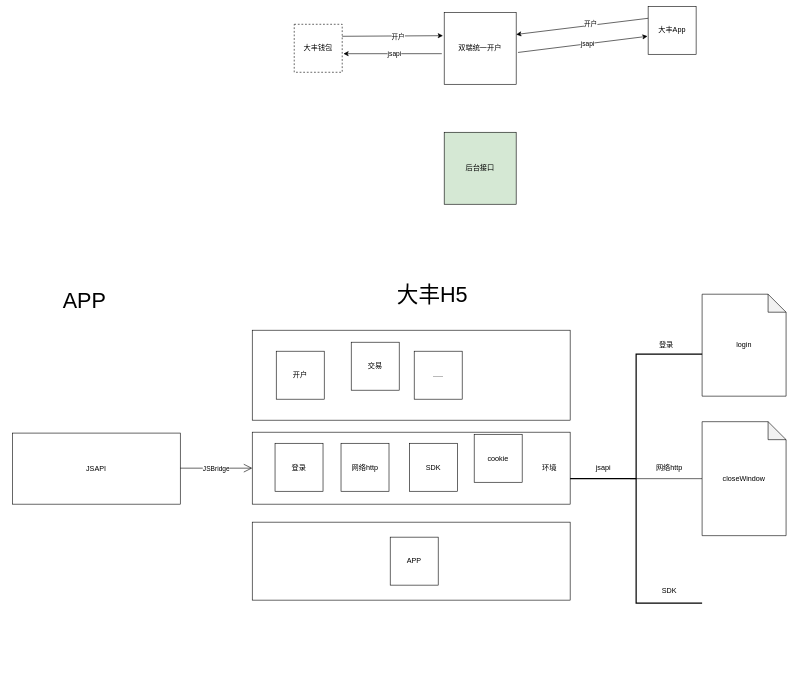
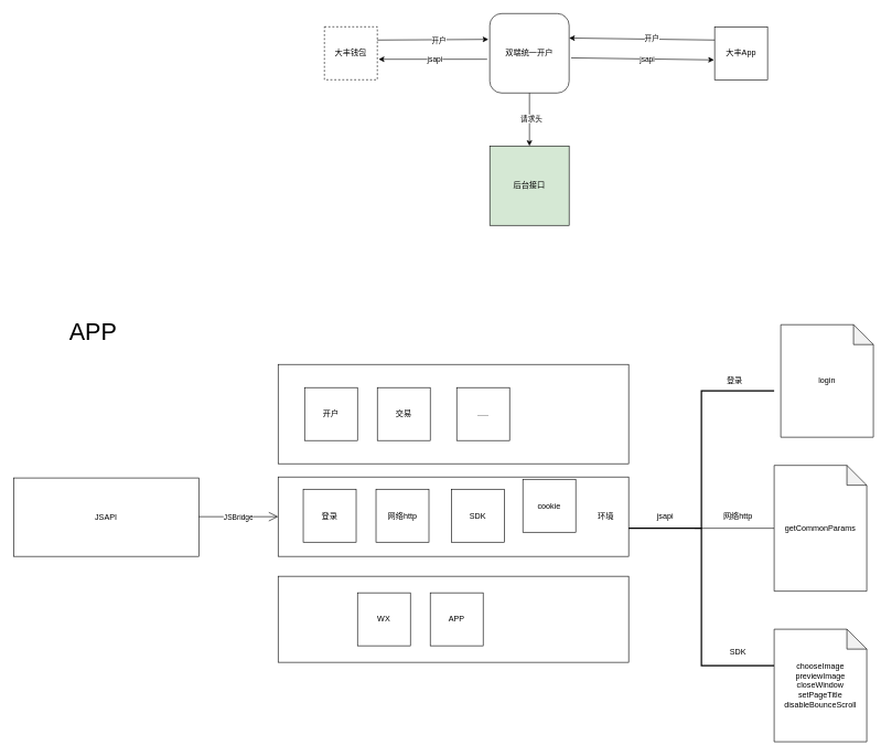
- <mxCell id="4" value="大丰App" style="whiteSpace=wrap;html=1;aspect=fixed;" parent="1" vertex="1"><mxGeometry x="1080" y="10" width="80" height="80" as="geometry" /></mxCell>
+ <mxCell id="4" value="大丰App" style="whiteSpace=wrap;html=1;aspect=fixed;" parent="1" vertex="1"><mxGeometry x="1080" y="40" width="80" height="80" as="geometry" /></mxCell>
- <mxCell id="2" value="双端统一开户" style="whiteSpace=wrap;html=1;aspect=fixed;" parent="1" vertex="1"><mxGeometry x="740" y="20" width="120" height="120" as="geometry" /></mxCell>
+ <mxCell id="2" value="双端统一开户" style="whiteSpace=wrap;html=1;aspect=fixed;rounded=1;" parent="1" vertex="1"><mxGeometry x="740" y="20" width="120" height="120" as="geometry" /></mxCell>
+ <mxCell id="14" value="" style="endArrow=classic;html=1;rounded=0;entryX=0.5;entryY=0;entryDx=0;entryDy=0;exitX=0.5;exitY=1;exitDx=0;exitDy=0;" parent="1" source="2" target="13" edge="1"><mxGeometry width="50" height="50" relative="1" as="geometry"><mxPoint x="920" y="220" as="sourcePoint" /><mxPoint x="970" y="170" as="targetPoint" /></mxGeometry></mxCell>
+ <mxCell id="15" value="请求头" style="edgeLabel;html=1;align=center;verticalAlign=middle;resizable=0;points=[];" parent="14" vertex="1" connectable="0"><mxGeometry x="-0.05" y="2" relative="1" as="geometry"><mxPoint as="offset" /></mxGeometry></mxCell>
- <mxCell id="38" value="&lt;font style=&quot;font-size: 36px;&quot;&gt;大丰H5&lt;/font&gt;" style="text;html=1;align=center;verticalAlign=middle;resizable=0;points=[];autosize=1;strokeColor=none;fillColor=none;" vertex="1" parent="1"><mxGeometry x="650" y="460" width="140" height="60" as="geometry" /></mxCell>
- <mxCell id="28" value="login" style="shape=note;whiteSpace=wrap;html=1;backgroundOutline=1;darkOpacity=0.05;" vertex="1" parent="1"><mxGeometry x="1170" y="490" width="140" height="170" as="geometry" /></mxCell>
+ <mxCell id="28" value="login" style="shape=note;whiteSpace=wrap;html=1;backgroundOutline=1;darkOpacity=0.05;" vertex="1" parent="1"><mxGeometry x="1180" y="490" width="140" height="170" as="geometry" /></mxCell>
- <mxCell id="25" value="交易" style="whiteSpace=wrap;html=1;aspect=fixed;" parent="1" vertex="1"><mxGeometry x="585" y="570" width="80" height="80" as="geometry" /></mxCell>
+ <mxCell id="25" value="交易" style="whiteSpace=wrap;html=1;aspect=fixed;" parent="1" vertex="1"><mxGeometry x="570" y="585" width="80" height="80" as="geometry" /></mxCell>
- <mxCell id="31" value="closeWindow" style="shape=note;whiteSpace=wrap;html=1;backgroundOutline=1;darkOpacity=0.05;" vertex="1" parent="1"><mxGeometry x="1170" y="702.5" width="140" height="190" as="geometry" /></mxCell>
+ <mxCell id="31" value="getCommonParams" style="shape=note;whiteSpace=wrap;html=1;backgroundOutline=1;darkOpacity=0.05;" vertex="1" parent="1"><mxGeometry x="1170" y="702.5" width="140" height="190" as="geometry" /></mxCell>
+ <mxCell id="19" value="WX" style="whiteSpace=wrap;html=1;aspect=fixed;" parent="1" vertex="1"><mxGeometry x="540" y="895" width="80" height="80" as="geometry" /></mxCell>
+ <mxCell id="32" value="chooseImage&lt;br&gt;previewImage&lt;br&gt;closeWindow&lt;br&gt;setPageTitle&lt;br&gt;disableBounceScroll" style="shape=note;whiteSpace=wrap;html=1;backgroundOutline=1;darkOpacity=0.05;" vertex="1" parent="1"><mxGeometry x="1170" y="950" width="140" height="170" as="geometry" /></mxCell>
